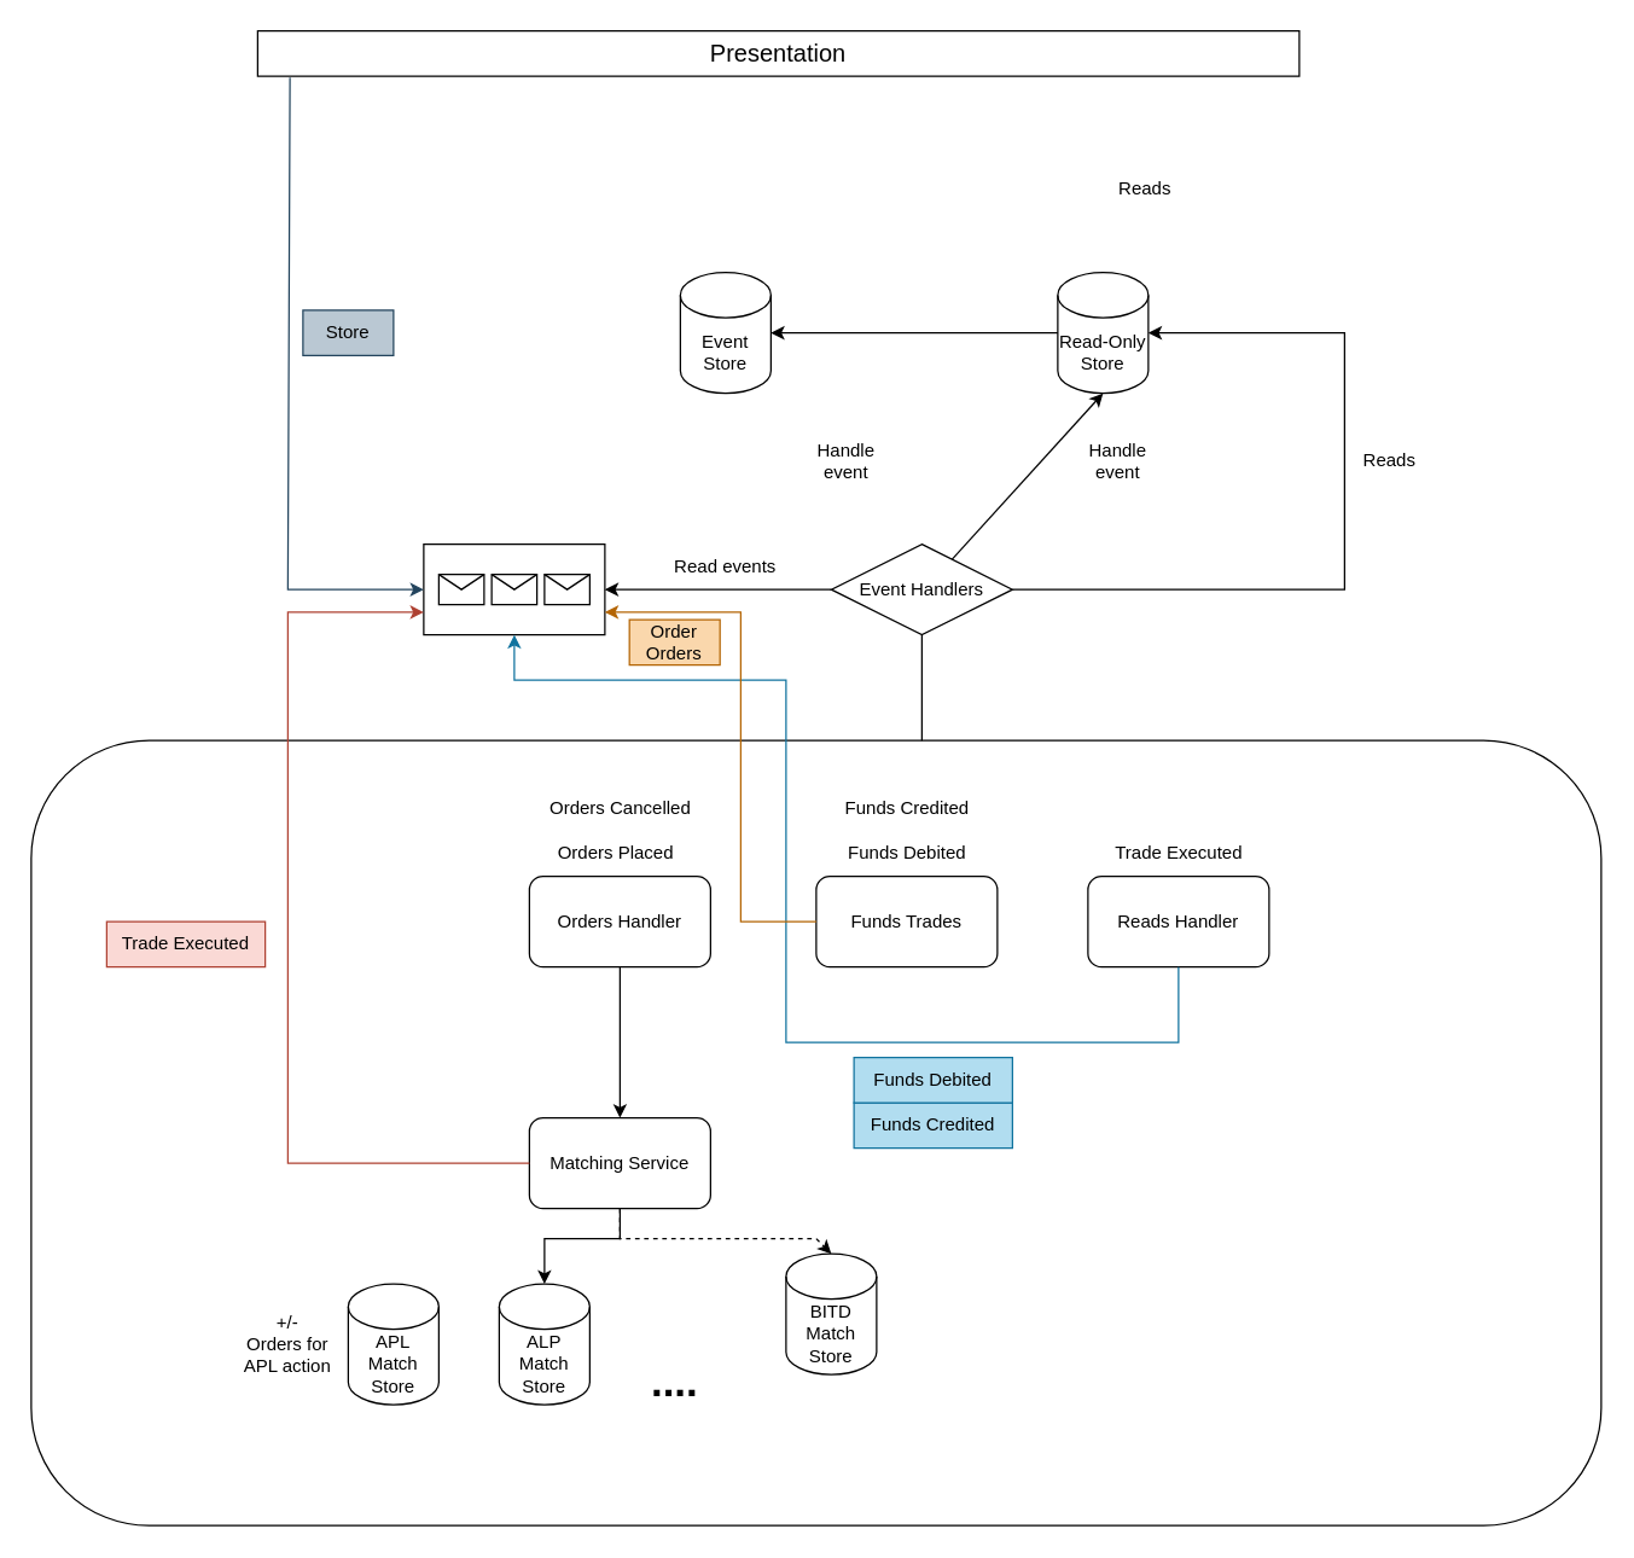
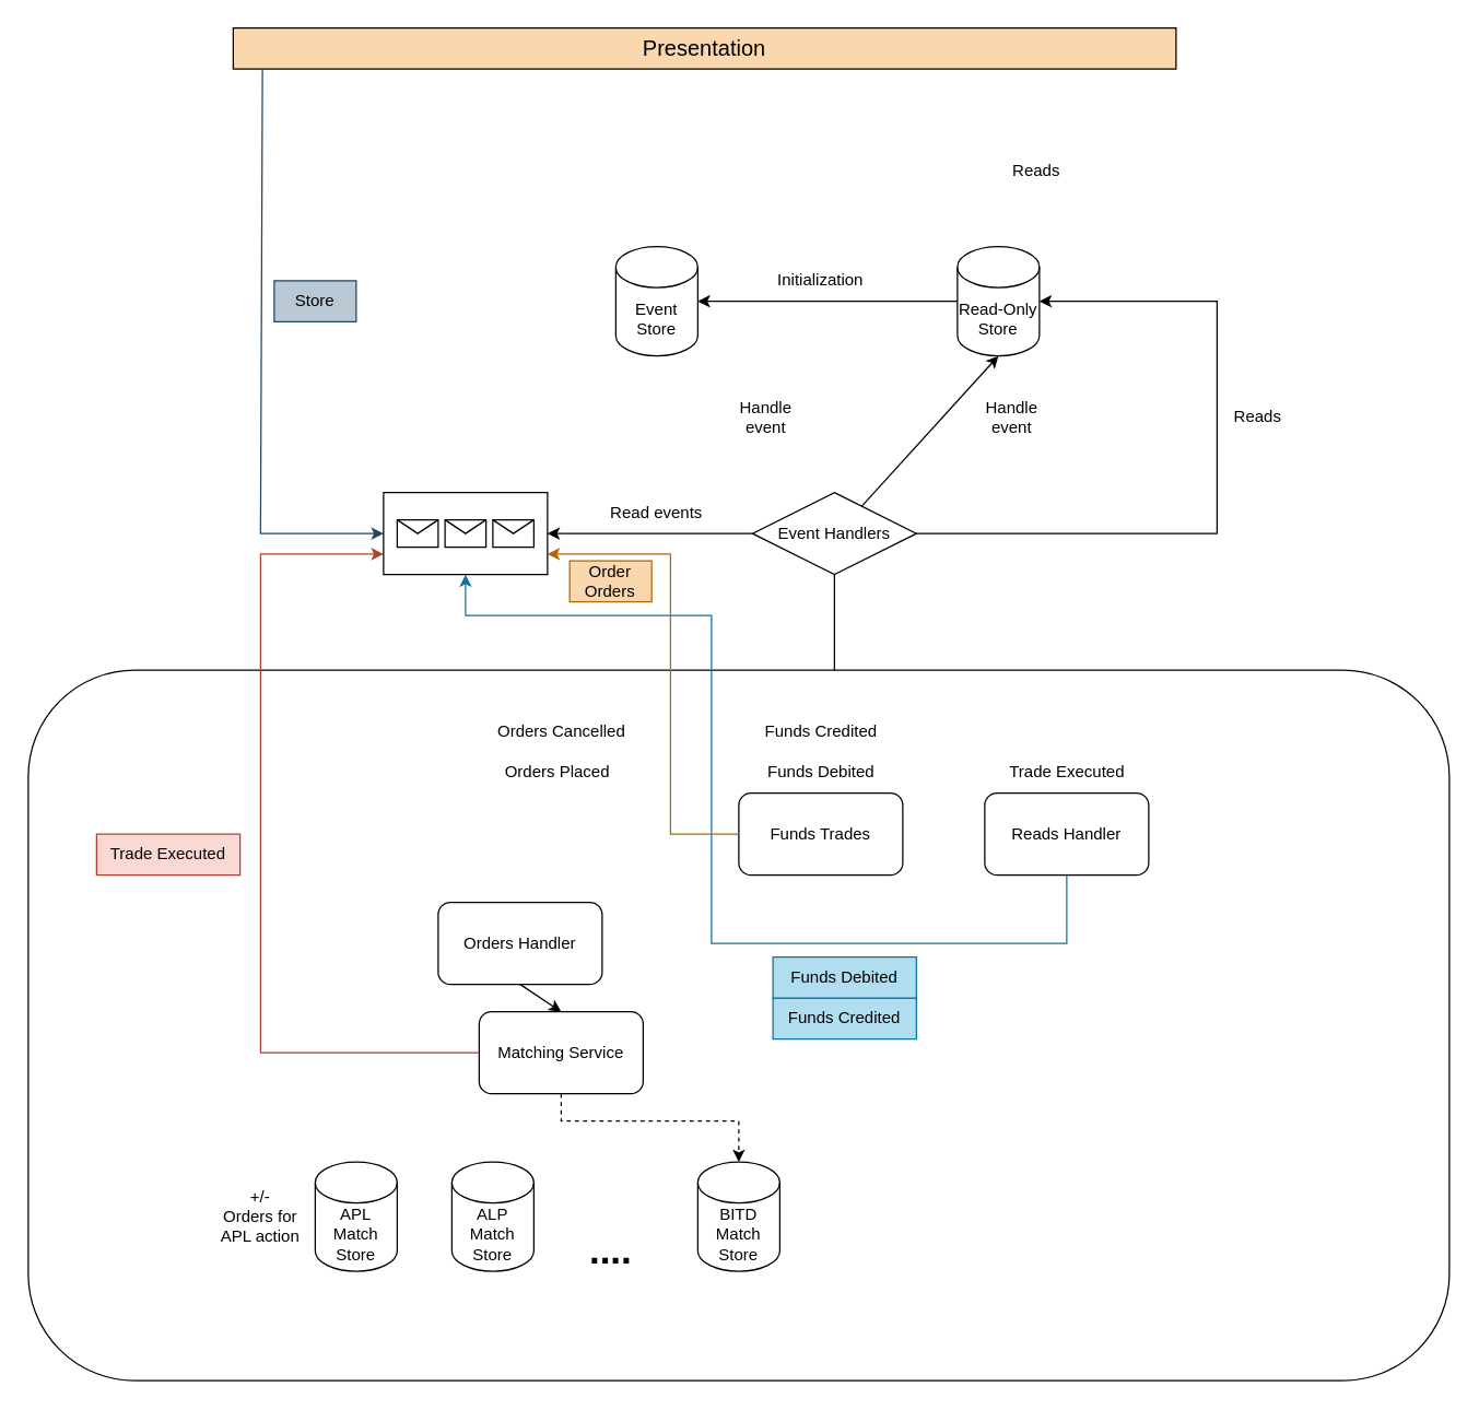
- <mxCell id="13" value="&lt;font style=&quot;font-size: 16px;&quot;&gt;Presentation&lt;/font&gt;" style="rounded=0;whiteSpace=wrap;html=1;" parent="1" vertex="1"><mxGeometry x="170" y="20" width="690" height="30" as="geometry" /></mxCell>
+ <mxCell id="13" value="&lt;font style=&quot;font-size: 16px;&quot;&gt;Presentation&lt;/font&gt;" style="rounded=0;whiteSpace=wrap;html=1;fillColor=#fad7ac;" parent="1" vertex="1"><mxGeometry x="170" y="20" width="690" height="30" as="geometry" /></mxCell>
+ <mxCell id="7" value="Initialization" style="text;html=1;strokeColor=none;fillColor=none;align=center;verticalAlign=middle;whiteSpace=wrap;rounded=0;" parent="1" vertex="1"><mxGeometry x="570" y="190" width="60" height="30" as="geometry" /></mxCell>
- <mxCell id="21" value="Orders Handler" style="rounded=1;whiteSpace=wrap;html=1;" parent="1" vertex="1"><mxGeometry x="350" y="580" width="120" height="60" as="geometry" /></mxCell>
+ <mxCell id="21" value="Orders Handler" style="rounded=1;whiteSpace=wrap;html=1;" parent="1" vertex="1"><mxGeometry x="320" y="660" width="120" height="60" as="geometry" /></mxCell>
- <mxCell id="35" value="" style="endArrow=classic;html=1;rounded=0;exitX=0.5;exitY=1;exitDx=0;exitDy=0;entryX=0.5;entryY=0;entryDx=0;entryDy=0;entryPerimeter=0;" parent="1" source="30" target="32" edge="1"><mxGeometry width="50" height="50" relative="1" as="geometry"><mxPoint x="510" y="770" as="sourcePoint" /><mxPoint x="560" y="720" as="targetPoint" /><Array as="points"><mxPoint x="410" y="820" /><mxPoint x="360" y="820" /></Array></mxGeometry></mxCell>
- <mxCell id="34" value="BITD Match Store" style="shape=cylinder3;whiteSpace=wrap;html=1;boundedLbl=1;backgroundOutline=1;size=15;" parent="1" vertex="1"><mxGeometry x="520" y="830" width="60" height="80" as="geometry" /></mxCell>
+ <mxCell id="34" value="BITD Match Store" style="shape=cylinder3;whiteSpace=wrap;html=1;boundedLbl=1;backgroundOutline=1;size=15;" parent="1" vertex="1"><mxGeometry x="510" y="850" width="60" height="80" as="geometry" /></mxCell>
